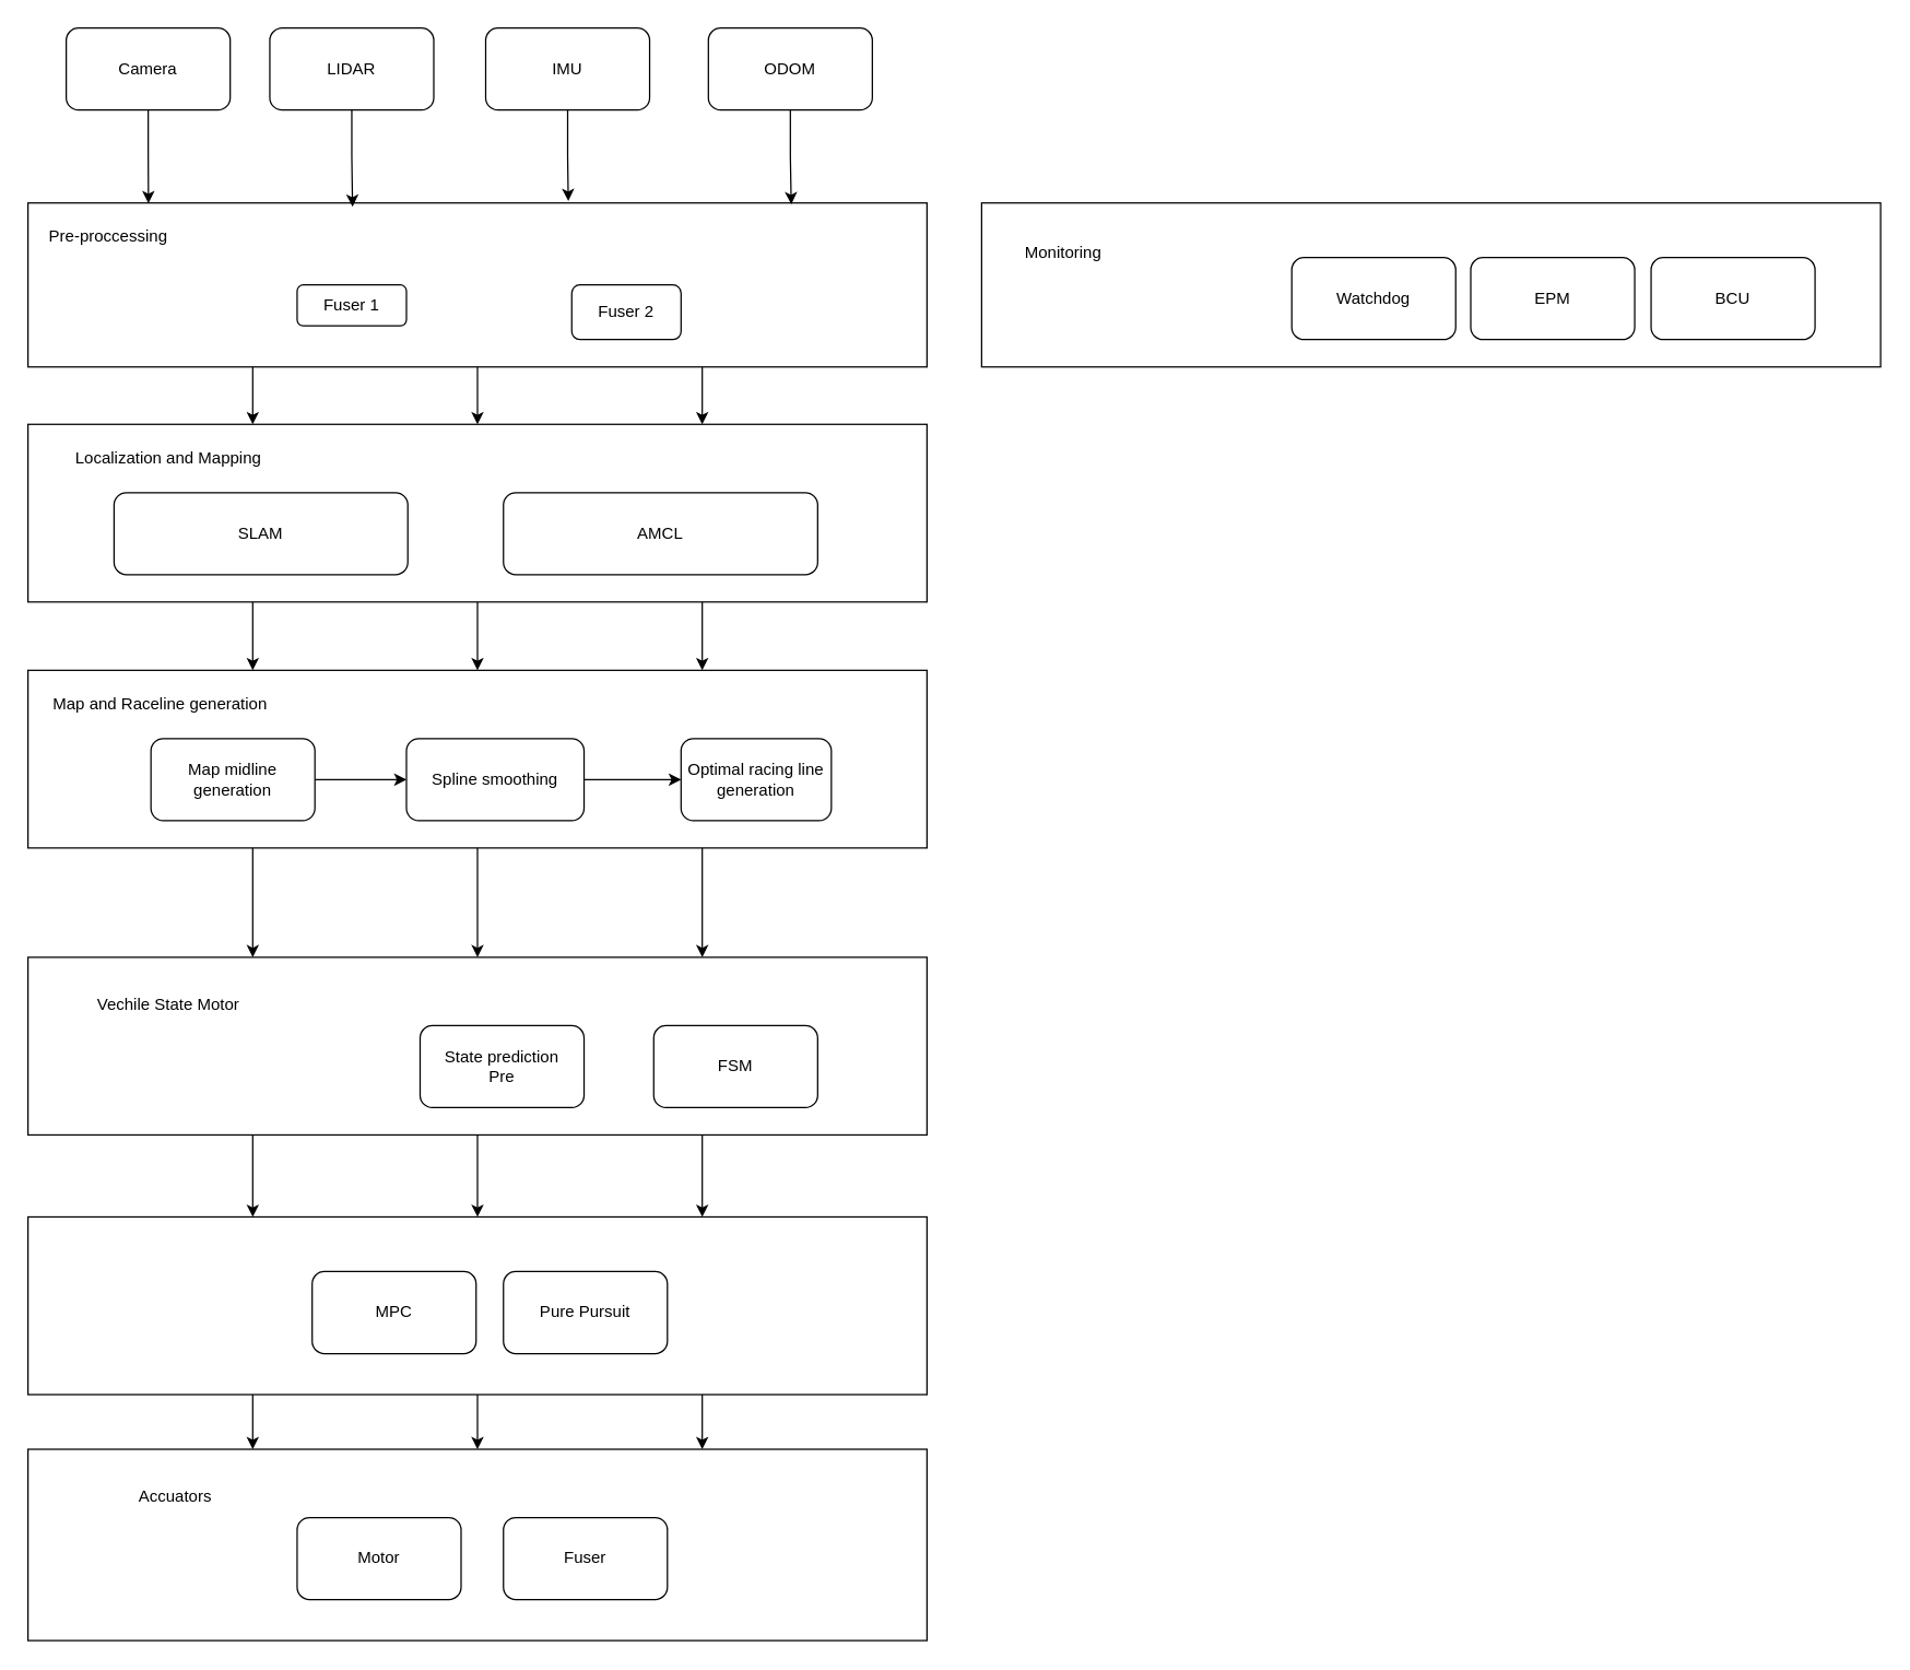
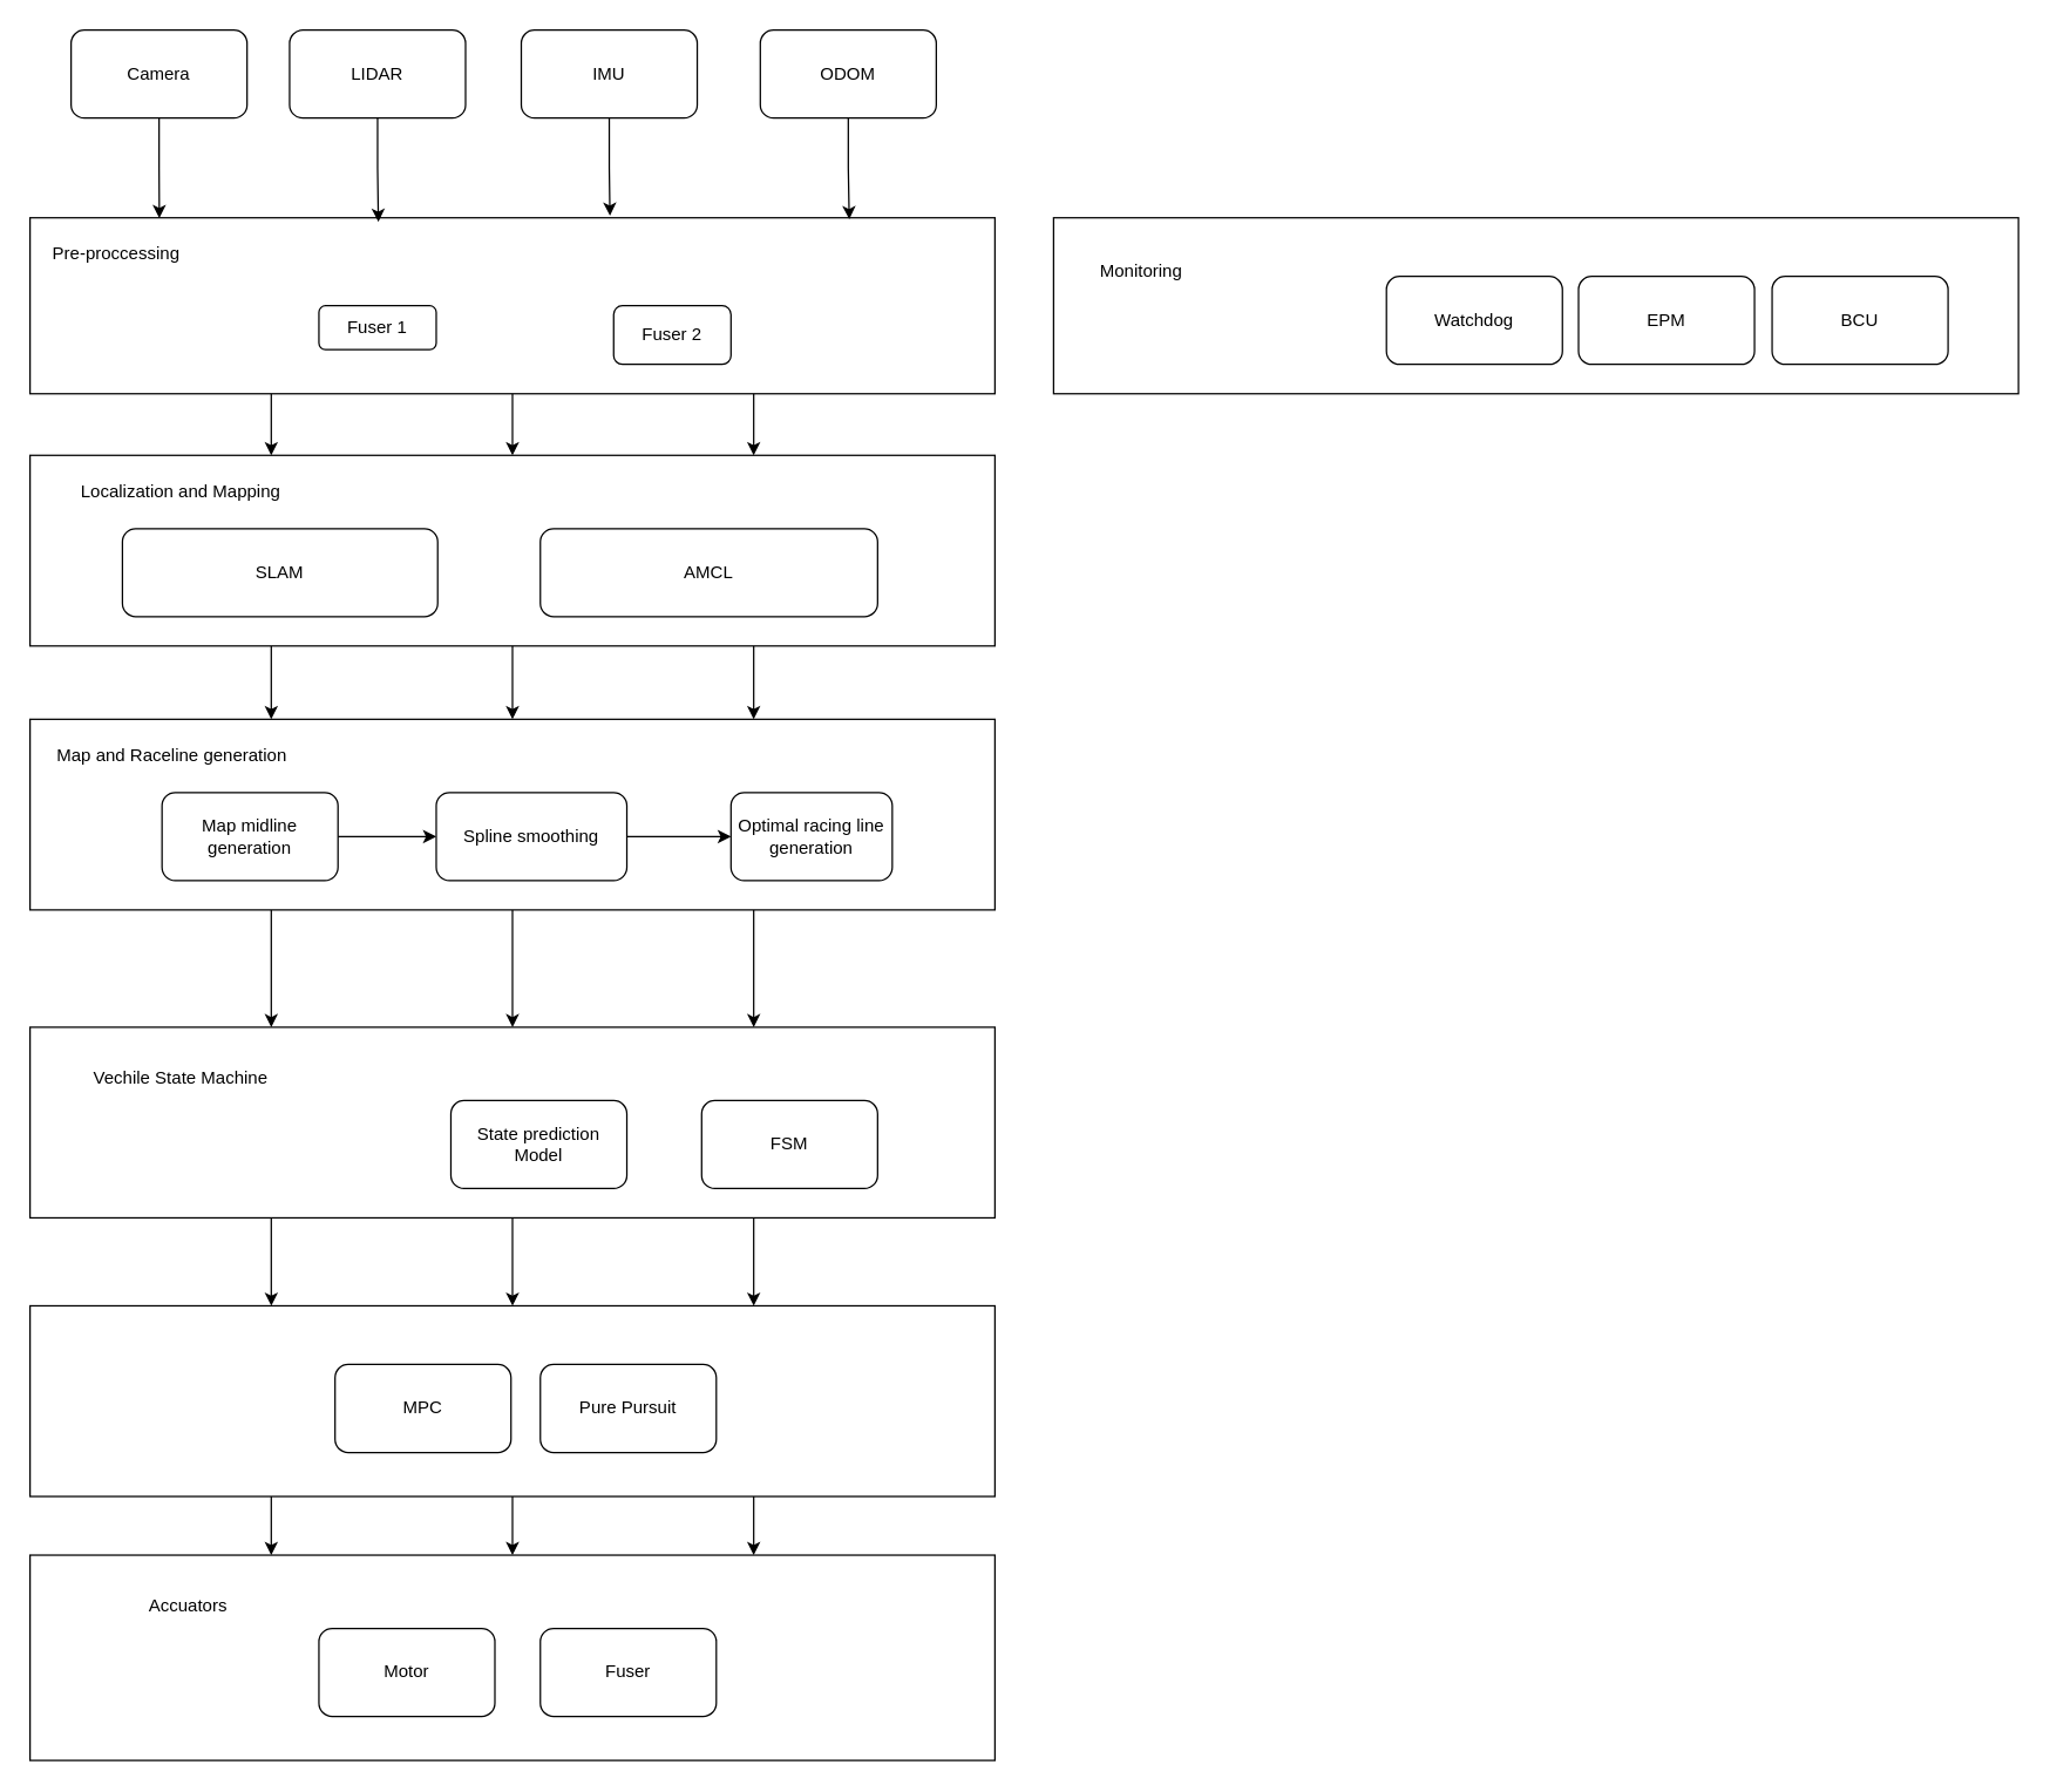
- <mxCell id="38" value="Vechile State Motor" style="text;html=1;align=center;verticalAlign=middle;whiteSpace=wrap;rounded=0;" vertex="1" parent="1"><mxGeometry x="43" y="720" width="160" height="30" as="geometry" /></mxCell>
+ <mxCell id="38" value="Vechile State Machine" style="text;html=1;align=center;verticalAlign=middle;whiteSpace=wrap;rounded=0;" vertex="1" parent="1"><mxGeometry x="43" y="720" width="160" height="30" as="geometry" /></mxCell>
- <mxCell id="40" value="&lt;div&gt;State prediction&lt;/div&gt;&lt;div&gt;Pre&lt;/div&gt;" style="rounded=1;whiteSpace=wrap;html=1;" vertex="1" parent="1"><mxGeometry x="307" y="750" width="120" height="60" as="geometry" /></mxCell>
+ <mxCell id="40" value="&lt;div&gt;State prediction&lt;/div&gt;&lt;div&gt;Model&lt;/div&gt;" style="rounded=1;whiteSpace=wrap;html=1;" vertex="1" parent="1"><mxGeometry x="307" y="750" width="120" height="60" as="geometry" /></mxCell>
